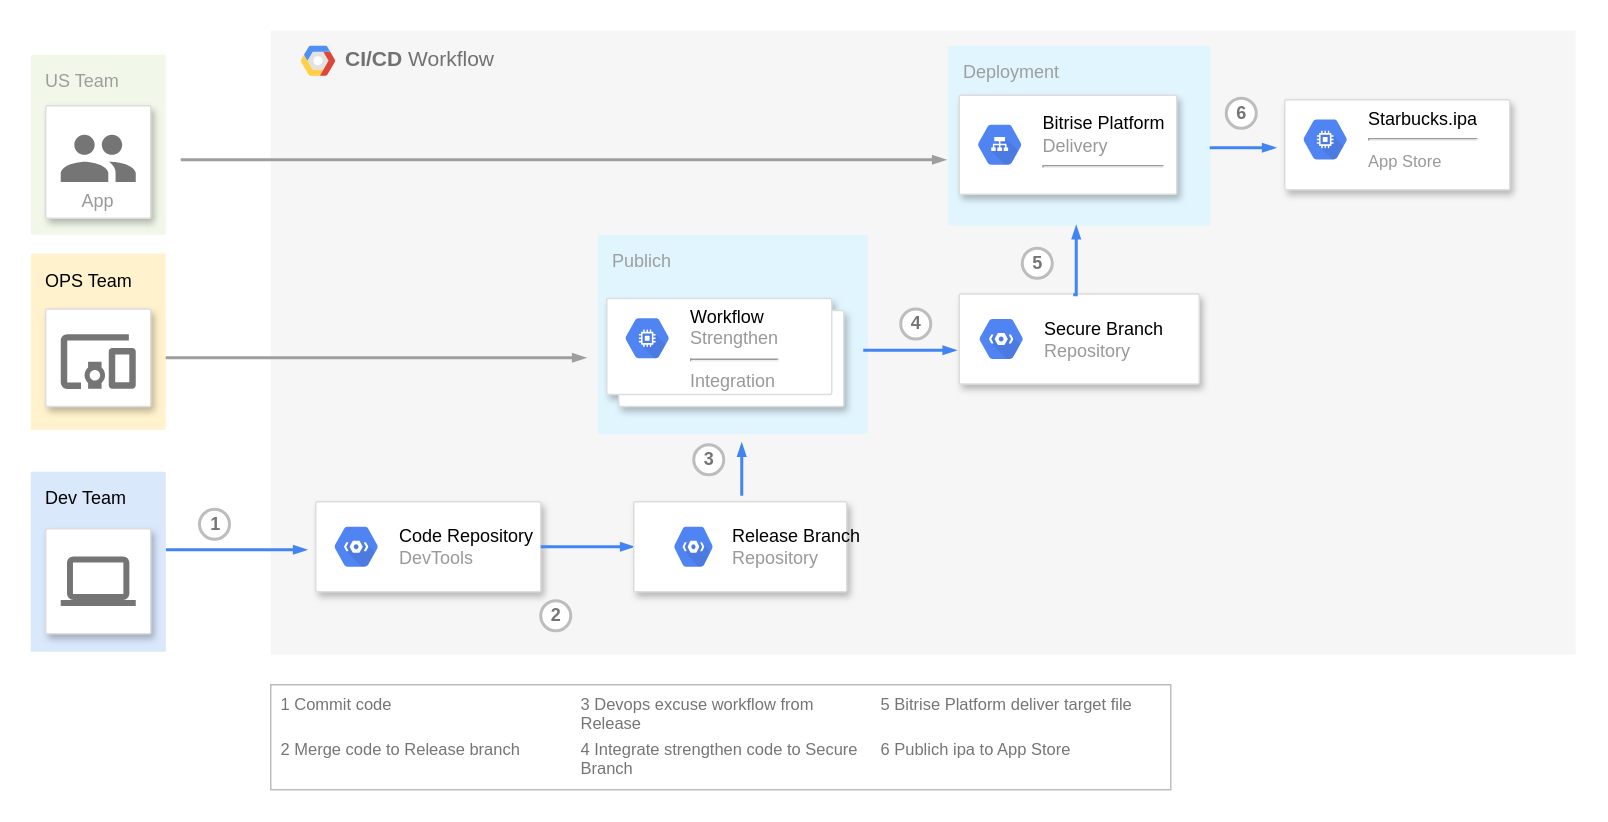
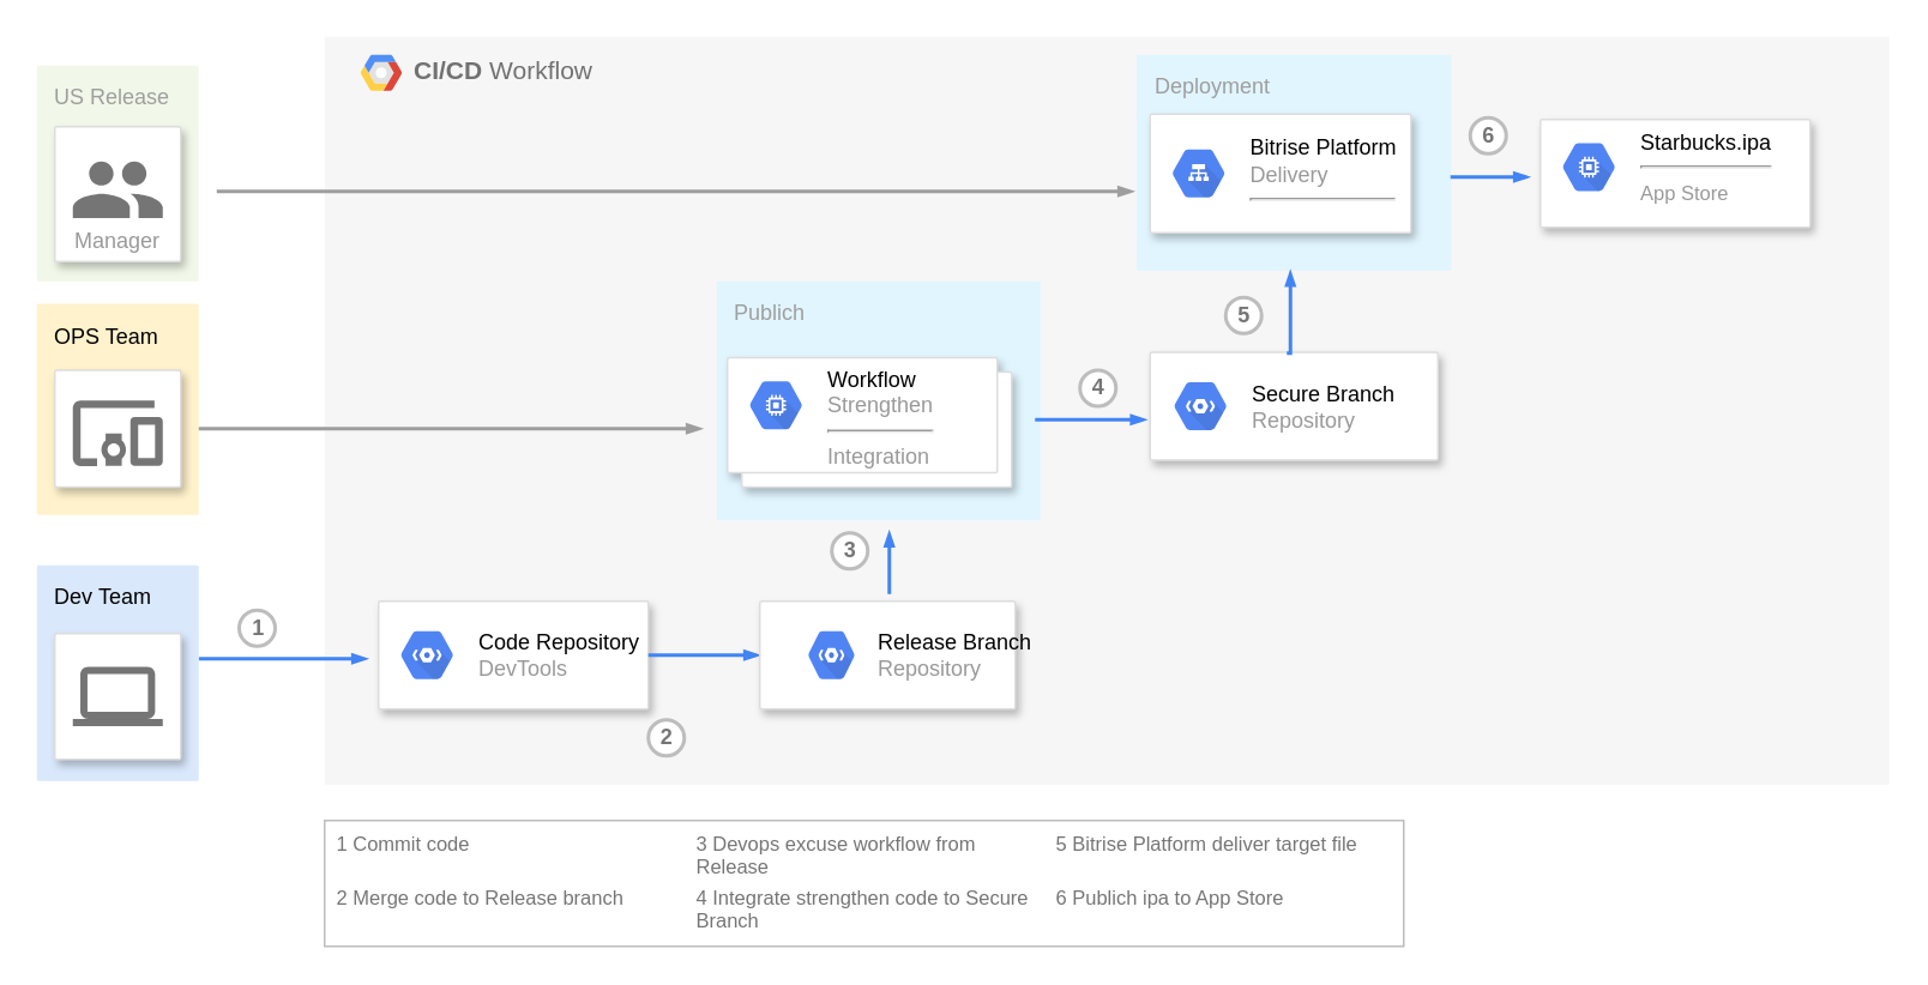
- <mxCell id="3" value="US Team" style="rounded=1;absoluteArcSize=1;arcSize=2;html=1;strokeColor=none;gradientColor=none;shadow=0;dashed=0;strokeColor=none;fontSize=12;fontColor=#9E9E9E;align=left;verticalAlign=top;spacing=10;spacingTop=-4;fillColor=#F1F8E9;" parent="1" vertex="1"><mxGeometry x="20" y="36" width="90" height="120" as="geometry" /></mxCell>
+ <mxCell id="3" value="US Release" style="rounded=1;absoluteArcSize=1;arcSize=2;html=1;strokeColor=none;gradientColor=none;shadow=0;dashed=0;strokeColor=none;fontSize=12;fontColor=#9E9E9E;align=left;verticalAlign=top;spacing=10;spacingTop=-4;fillColor=#F1F8E9;" parent="1" vertex="1"><mxGeometry x="20" y="36" width="90" height="120" as="geometry" /></mxCell>
- <mxCell id="22" value="App" style="strokeColor=#dddddd;shadow=1;strokeWidth=1;rounded=1;absoluteArcSize=1;arcSize=2;labelPosition=center;verticalLabelPosition=middle;align=center;verticalAlign=bottom;spacingLeft=0;fontColor=#999999;fontSize=12;whiteSpace=wrap;spacingBottom=2;" vertex="1" parent="1"><mxGeometry x="30" y="70" width="70" height="75" as="geometry" /></mxCell>
+ <mxCell id="22" value="Manager" style="strokeColor=#dddddd;shadow=1;strokeWidth=1;rounded=1;absoluteArcSize=1;arcSize=2;labelPosition=center;verticalLabelPosition=middle;align=center;verticalAlign=bottom;spacingLeft=0;fontColor=#999999;fontSize=12;whiteSpace=wrap;spacingBottom=2;" vertex="1" parent="1"><mxGeometry x="30" y="70" width="70" height="75" as="geometry" /></mxCell>
